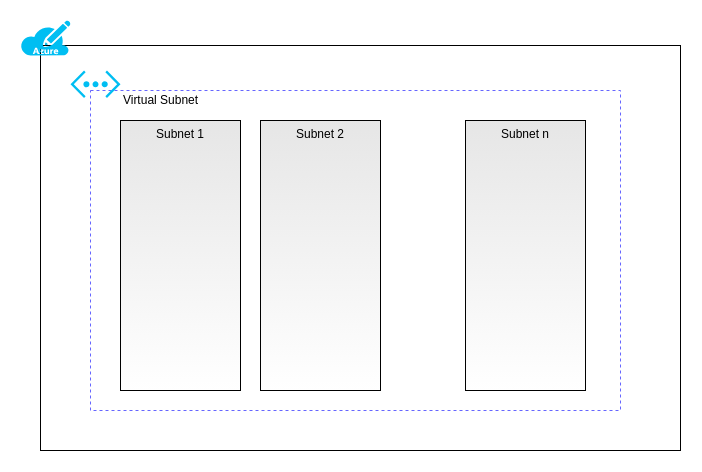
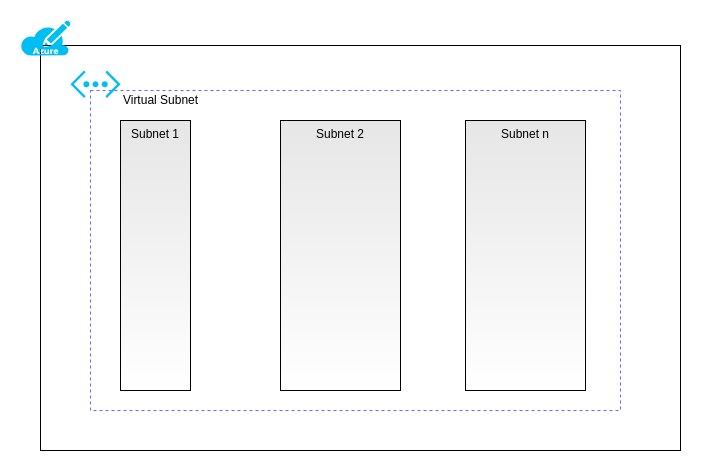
- <mxCell id="6" value="Subnet 1" style="rounded=0;whiteSpace=wrap;html=1;strokeWidth=1;align=center;verticalAlign=top;fillColor=#E6E6E6;gradientColor=#ffffff;" parent="1" vertex="1"><mxGeometry x="120" y="120" width="120" height="270" as="geometry" /></mxCell>
+ <mxCell id="6" value="Subnet 1" style="rounded=0;whiteSpace=wrap;html=1;strokeWidth=1;align=center;verticalAlign=top;fillColor=#E6E6E6;gradientColor=#ffffff;" parent="1" vertex="1"><mxGeometry x="120" y="120" width="70" height="270" as="geometry" /></mxCell>
- <mxCell id="7" value="Subnet 2" style="rounded=0;whiteSpace=wrap;html=1;strokeWidth=1;gradientColor=#ffffff;verticalAlign=top;fillColor=#E6E6E6;" parent="1" vertex="1"><mxGeometry x="260" y="120" width="120" height="270" as="geometry" /></mxCell>
+ <mxCell id="7" value="Subnet 2" style="rounded=0;whiteSpace=wrap;html=1;strokeWidth=1;gradientColor=#ffffff;verticalAlign=top;fillColor=#E6E6E6;" parent="1" vertex="1"><mxGeometry x="280" y="120" width="120" height="270" as="geometry" /></mxCell>
